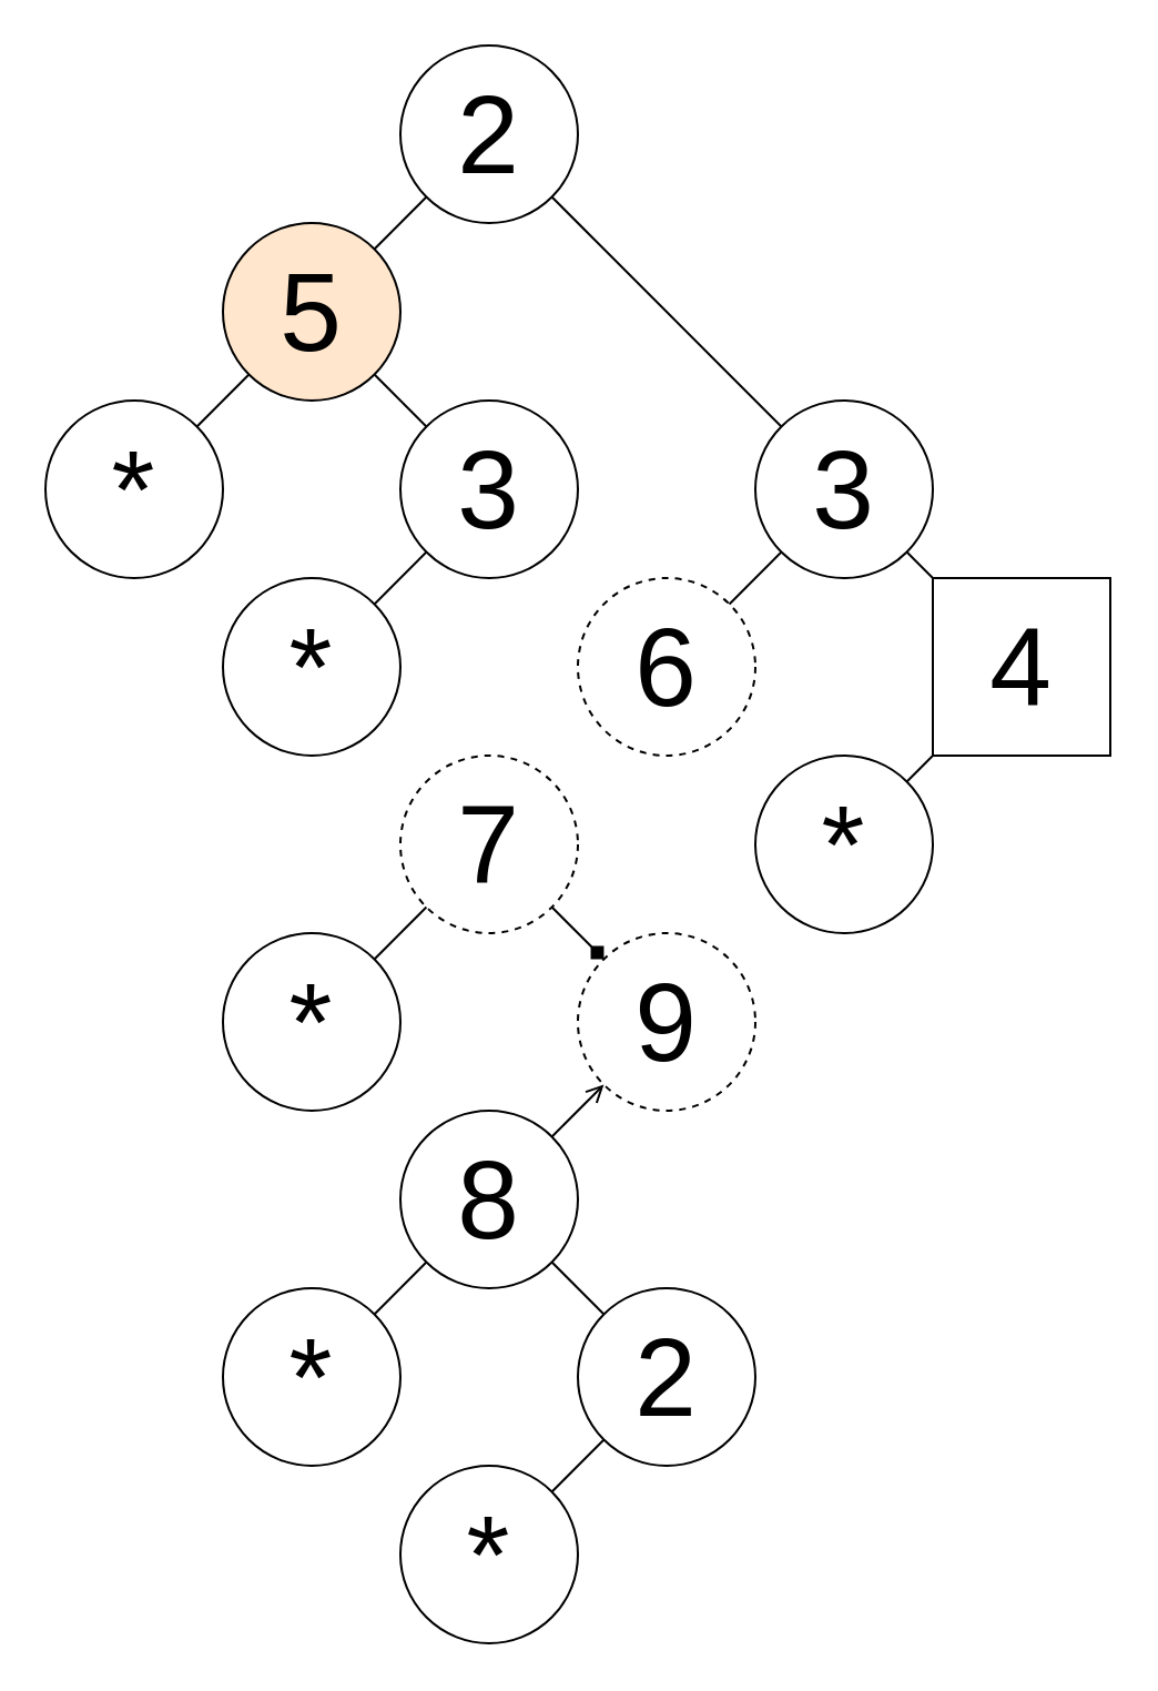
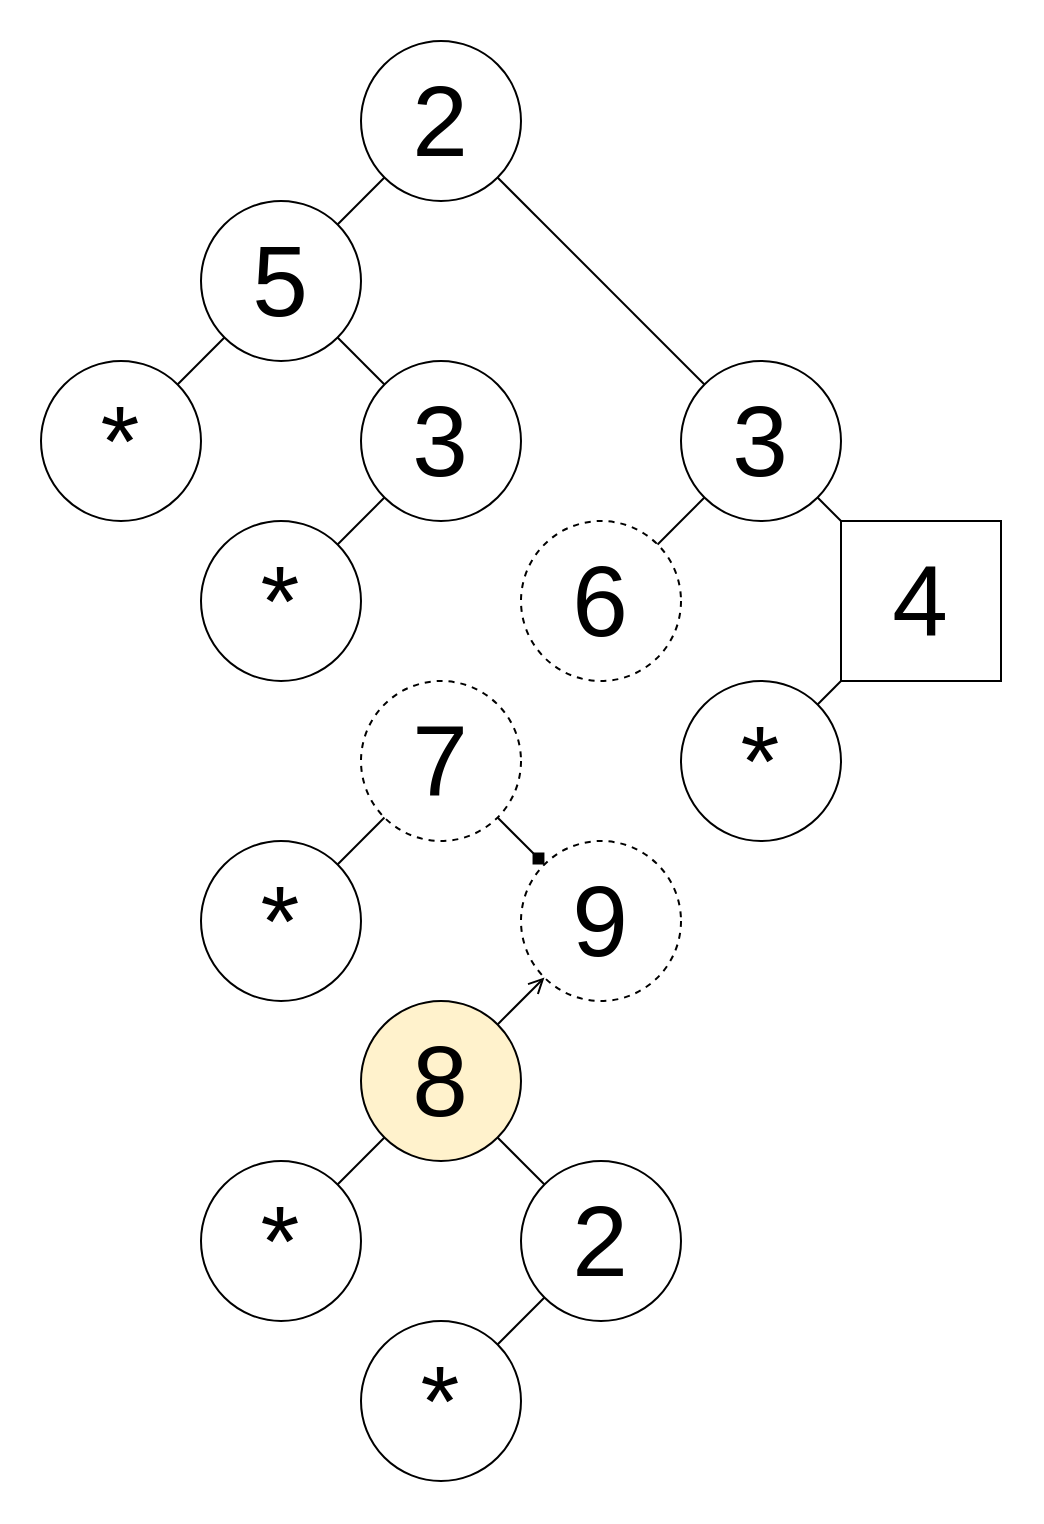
- <mxCell id="3" value="&lt;font style=&quot;font-size: 50px&quot;&gt;5&lt;/font&gt;" style="ellipse;whiteSpace=wrap;html=1;aspect=fixed;fillColor=#ffe6cc;" parent="1" vertex="1"><mxGeometry x="100" y="100" width="80" height="80" as="geometry" /></mxCell>
+ <mxCell id="3" value="&lt;font style=&quot;font-size: 50px&quot;&gt;5&lt;/font&gt;" style="ellipse;whiteSpace=wrap;html=1;aspect=fixed;" parent="1" vertex="1"><mxGeometry x="100" y="100" width="80" height="80" as="geometry" /></mxCell>
- <mxCell id="13" value="&lt;font style=&quot;font-size: 50px&quot;&gt;8&lt;/font&gt;" style="ellipse;whiteSpace=wrap;html=1;aspect=fixed;" parent="1" vertex="1"><mxGeometry x="180" y="500" width="80" height="80" as="geometry" /></mxCell>
+ <mxCell id="13" value="&lt;font style=&quot;font-size: 50px&quot;&gt;8&lt;/font&gt;" style="ellipse;whiteSpace=wrap;html=1;aspect=fixed;fillColor=#fff2cc;" parent="1" vertex="1"><mxGeometry x="180" y="500" width="80" height="80" as="geometry" /></mxCell>
